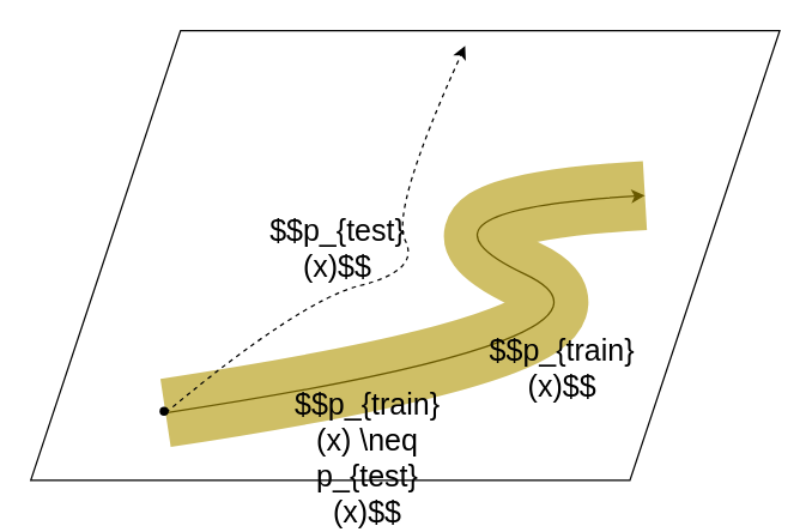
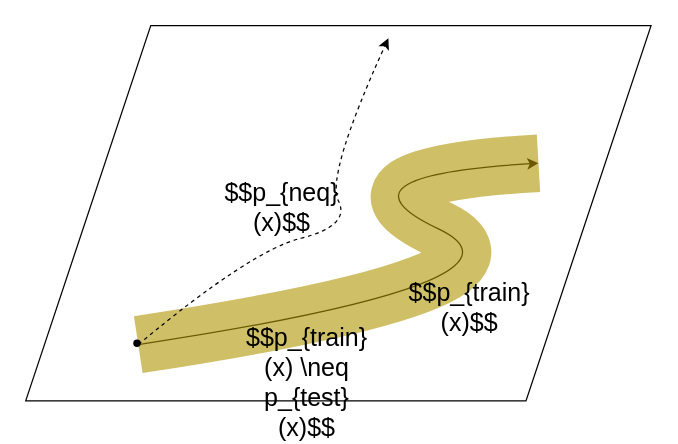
- <mxCell id="6" value="&lt;font style=&quot;font-size: 20px;&quot;&gt;$$p_{test}(x)$$&lt;/font&gt;" style="text;html=1;align=center;verticalAlign=middle;whiteSpace=wrap;rounded=0;" vertex="1" parent="1"><mxGeometry x="180" y="150" width="90" height="30" as="geometry" /></mxCell>
+ <mxCell id="6" value="&lt;font style=&quot;font-size: 20px;&quot;&gt;$$p_{neq}(x)$$&lt;/font&gt;" style="text;html=1;align=center;verticalAlign=middle;whiteSpace=wrap;rounded=0;" vertex="1" parent="1"><mxGeometry x="180" y="150" width="90" height="30" as="geometry" /></mxCell>
